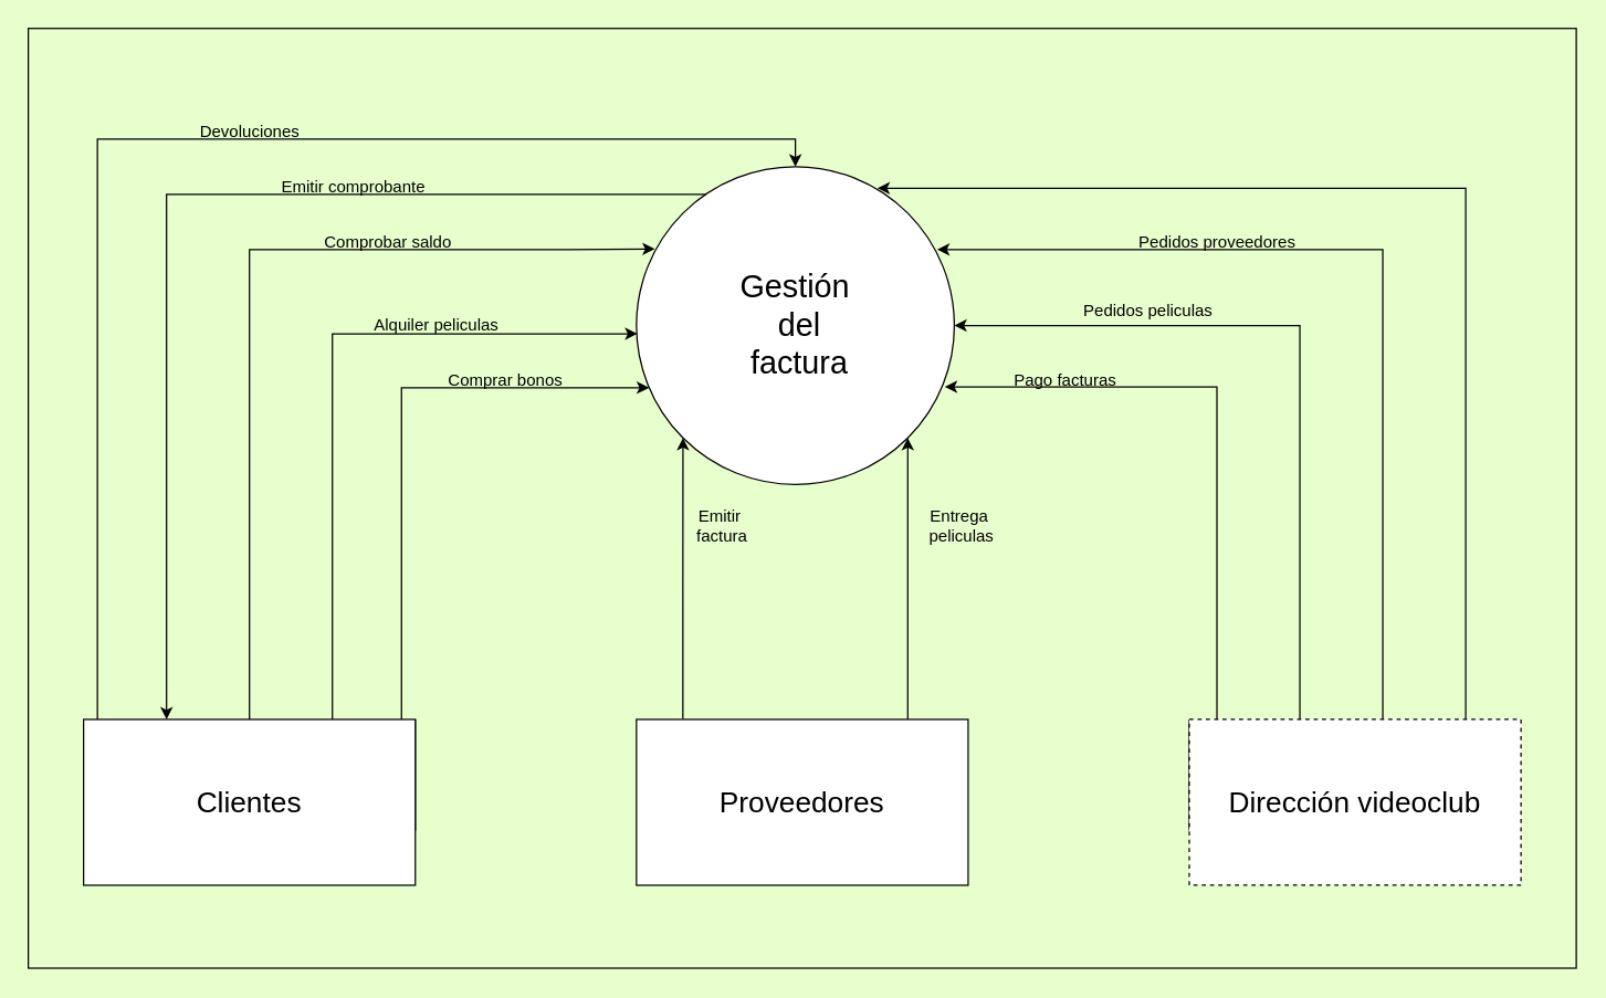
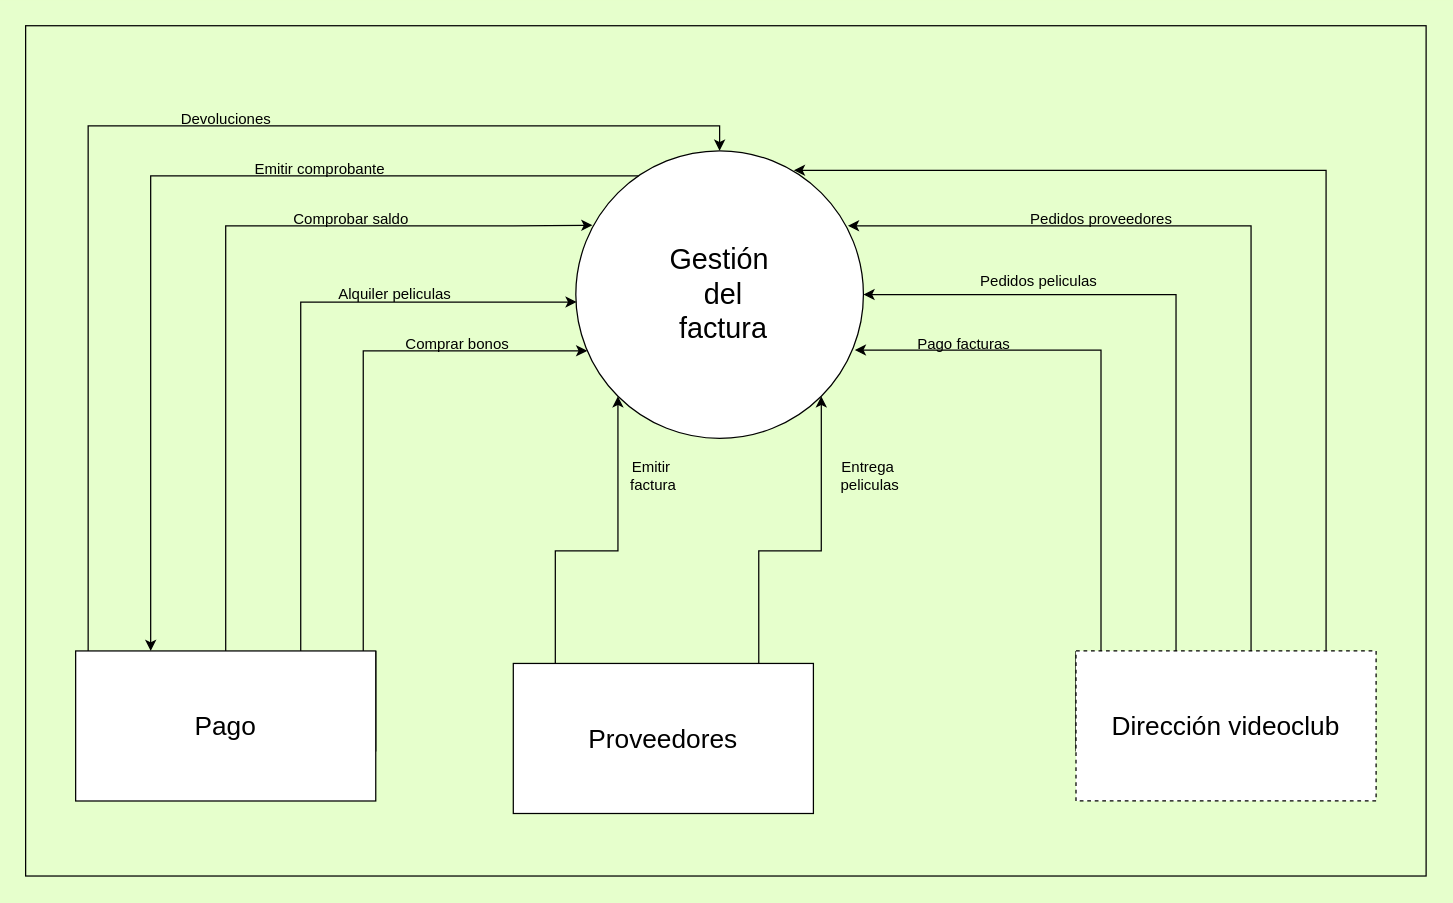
- <mxCell id="9" value="&lt;font style=&quot;font-size: 21px;&quot;&gt;Clientes&lt;/font&gt;" style="rounded=0;whiteSpace=wrap;html=1;" parent="1" vertex="1"><mxGeometry x="60" y="520" width="240" height="120" as="geometry" /></mxCell>
+ <mxCell id="9" value="&lt;font style=&quot;font-size: 21px;&quot;&gt;Pago&lt;/font&gt;" style="rounded=0;whiteSpace=wrap;html=1;" parent="1" vertex="1"><mxGeometry x="60" y="520" width="240" height="120" as="geometry" /></mxCell>
- <mxCell id="20" value="&lt;div style=&quot;font-size: 13px;&quot;&gt;&lt;font style=&quot;font-size: 21px;&quot;&gt;Proveedores&lt;/font&gt;&lt;/div&gt;" style="rounded=0;whiteSpace=wrap;html=1;" vertex="1" parent="1"><mxGeometry x="460" y="520" width="240" height="120" as="geometry" /></mxCell>
+ <mxCell id="20" value="&lt;div style=&quot;font-size: 13px;&quot;&gt;&lt;font style=&quot;font-size: 21px;&quot;&gt;Proveedores&lt;/font&gt;&lt;/div&gt;" style="rounded=0;whiteSpace=wrap;html=1;" vertex="1" parent="1"><mxGeometry x="410" y="530" width="240" height="120" as="geometry" /></mxCell>
